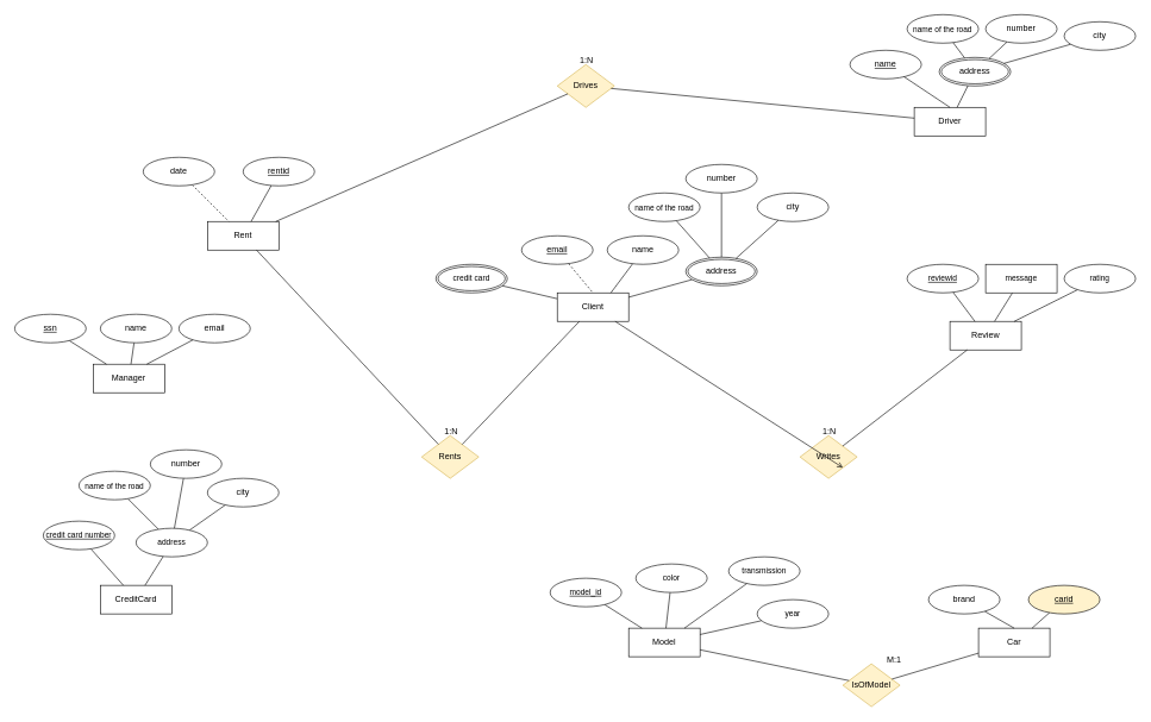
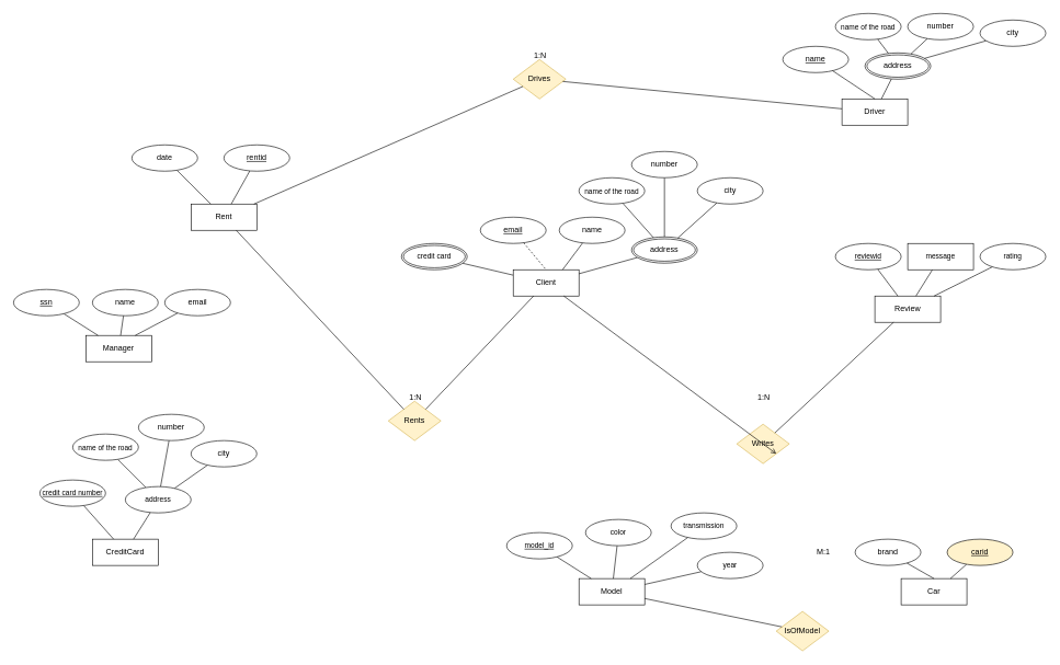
- <mxCell id="43" style="rounded=0;orthogonalLoop=1;jettySize=auto;html=1;endArrow=none;startFill=0;dashed=1;" parent="1" source="44" target="7" edge="1"><mxGeometry relative="1" as="geometry"><mxPoint x="320" y="280" as="targetPoint" /></mxGeometry></mxCell>
+ <mxCell id="43" style="rounded=0;orthogonalLoop=1;jettySize=auto;html=1;endArrow=none;startFill=0;" parent="1" source="44" target="7" edge="1"><mxGeometry relative="1" as="geometry"><mxPoint x="320" y="280" as="targetPoint" /></mxGeometry></mxCell>
- <mxCell id="84" value="Writes" style="rhombus;whiteSpace=wrap;html=1;fillColor=#FFF2CC;strokeColor=#D6B656;" vertex="1" parent="1"><mxGeometry x="1120" y="610" width="80" height="60" as="geometry" /></mxCell>
+ <mxCell id="84" value="Writes" style="rhombus;whiteSpace=wrap;html=1;fillColor=#FFF2CC;strokeColor=#D6B656;" vertex="1" parent="1"><mxGeometry x="1120" y="645" width="80" height="60" as="geometry" /></mxCell>
- <mxCell id="83" value="M:1" style="text;html=1;strokeColor=none;fillColor=none;" vertex="1" parent="1"><mxGeometry x="1240" y="910" width="40" height="20" as="geometry" /></mxCell>
+ <mxCell id="83" value="M:1" style="text;html=1;strokeColor=none;fillColor=none;" vertex="1" parent="1"><mxGeometry x="1240" y="825" width="40" height="20" as="geometry" /></mxCell>
- <mxCell id="81" style="endArrow=none;" edge="1" parent="1" source="9" target="80"><mxGeometry relative="1" as="geometry" /></mxCell>
